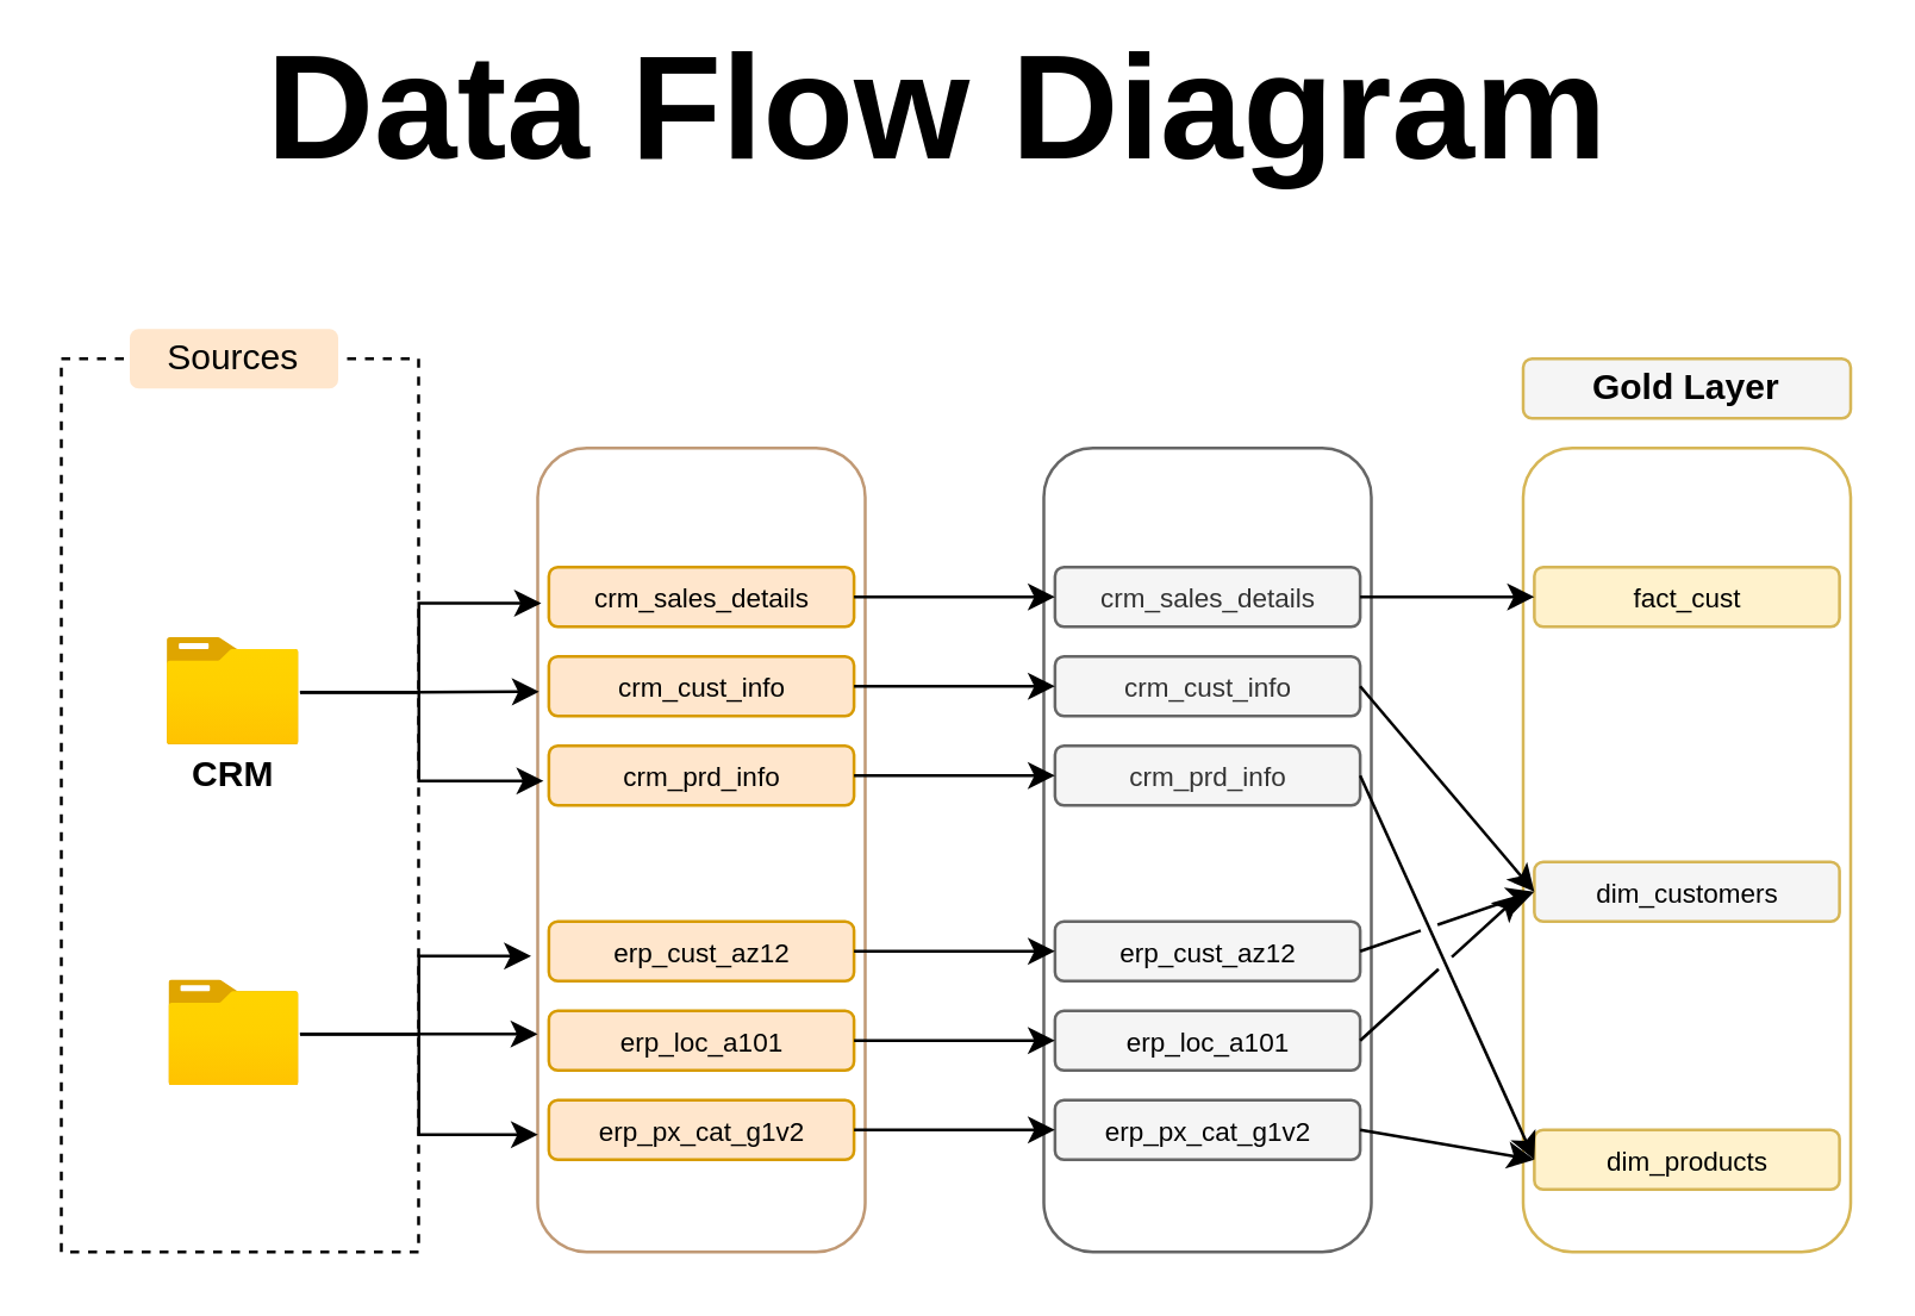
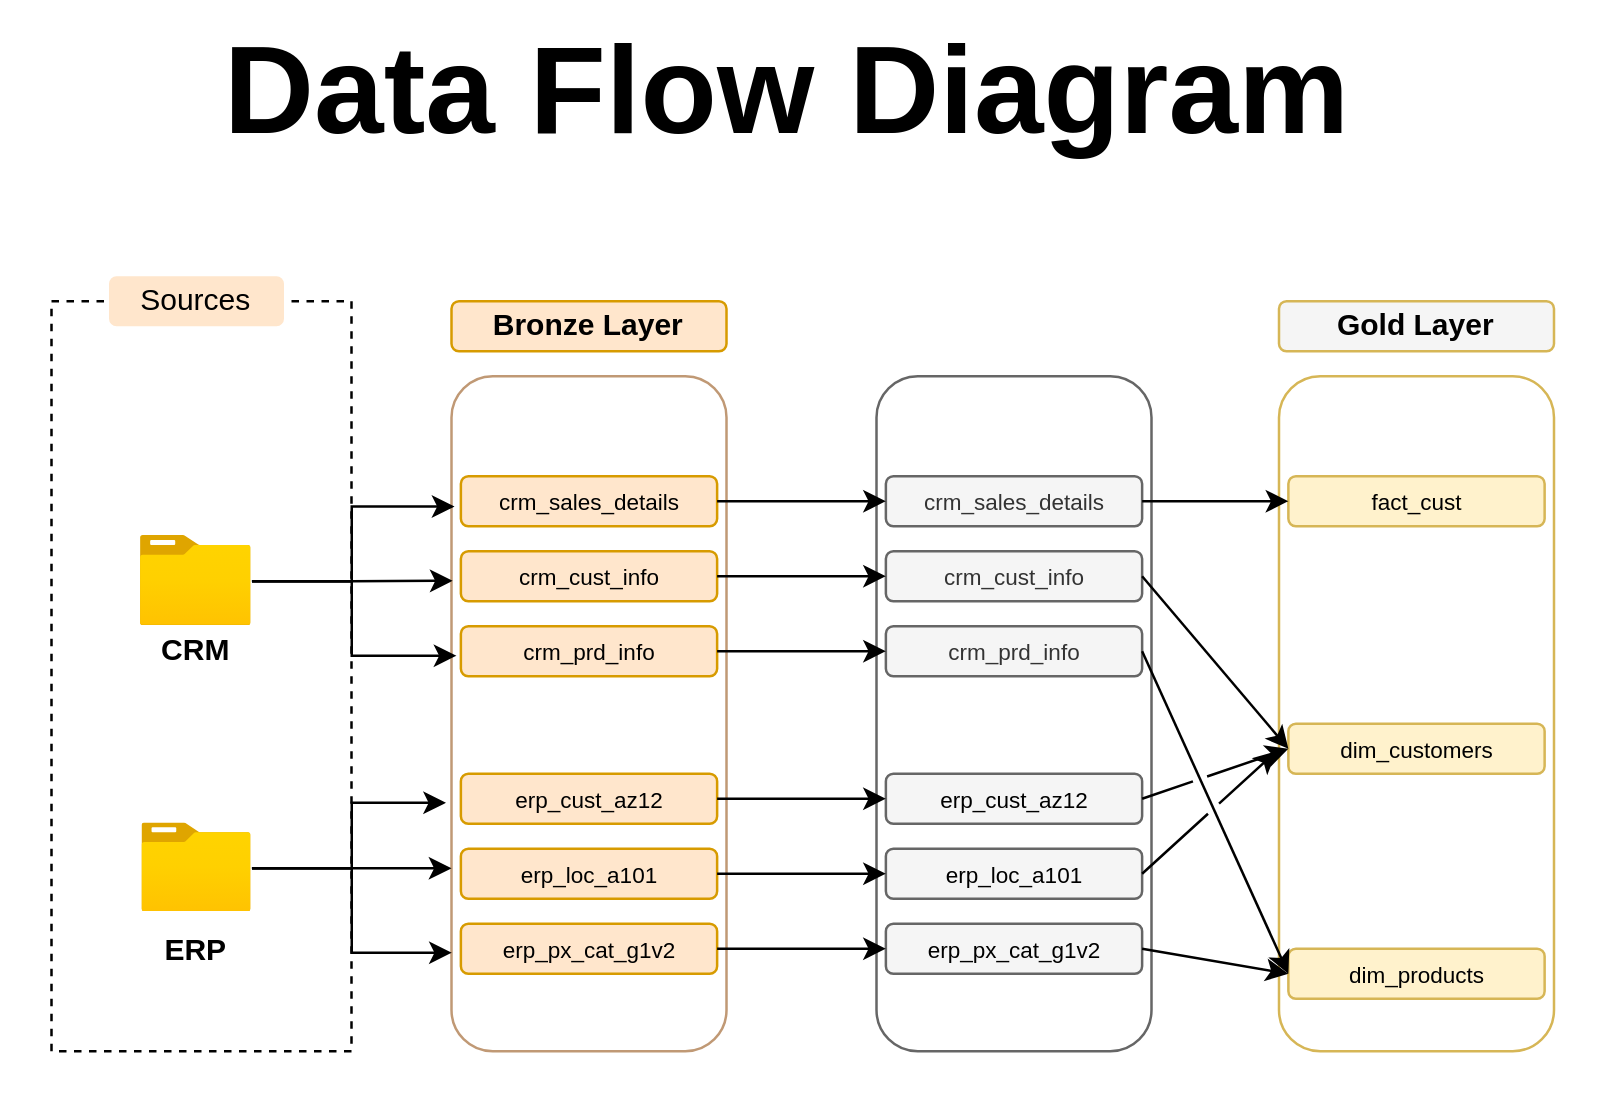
+ <mxCell id="5" value="&lt;b&gt;Bronze Layer&lt;/b&gt;" style="rounded=1;whiteSpace=wrap;html=1;fillColor=#ffe6cc;strokeColor=#d79b00;" parent="1" vertex="1"><mxGeometry x="180" y="120" width="110" height="20" as="geometry" /></mxCell>
- <mxCell id="38" value="&lt;span style=&quot;font-size: 9px;&quot;&gt;dim_customers&lt;/span&gt;" style="rounded=1;whiteSpace=wrap;html=1;strokeColor=#d6b656;fillColor=#f5f5f5;" vertex="1" parent="1"><mxGeometry x="514.75" y="289" width="102.5" height="20" as="geometry" /></mxCell>
+ <mxCell id="38" value="&lt;span style=&quot;font-size: 9px;&quot;&gt;dim_customers&lt;/span&gt;" style="rounded=1;whiteSpace=wrap;html=1;strokeColor=#d6b656;fillColor=#fff2cc;" vertex="1" parent="1"><mxGeometry x="514.75" y="289" width="102.5" height="20" as="geometry" /></mxCell>
+ <mxCell id="18" value="&lt;b&gt;ERP&lt;/b&gt;" style="text;html=1;align=center;verticalAlign=middle;whiteSpace=wrap;rounded=0;" parent="1" vertex="1"><mxGeometry x="48" y="364.5" width="60" height="30" as="geometry" /></mxCell>
